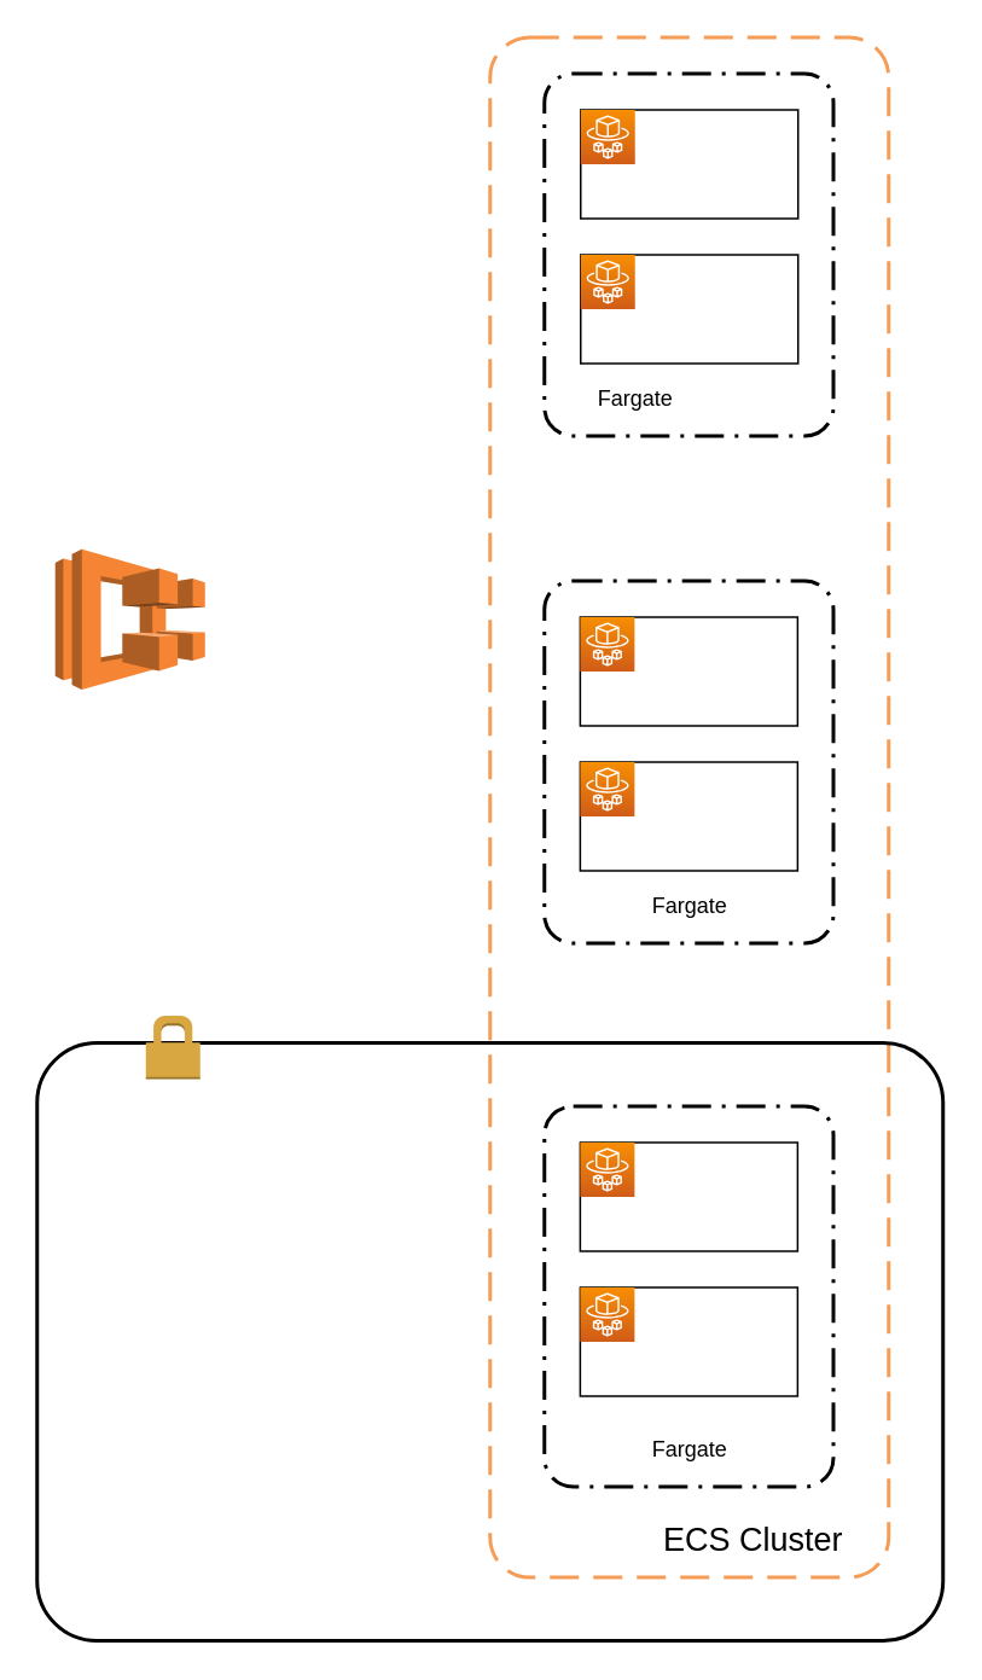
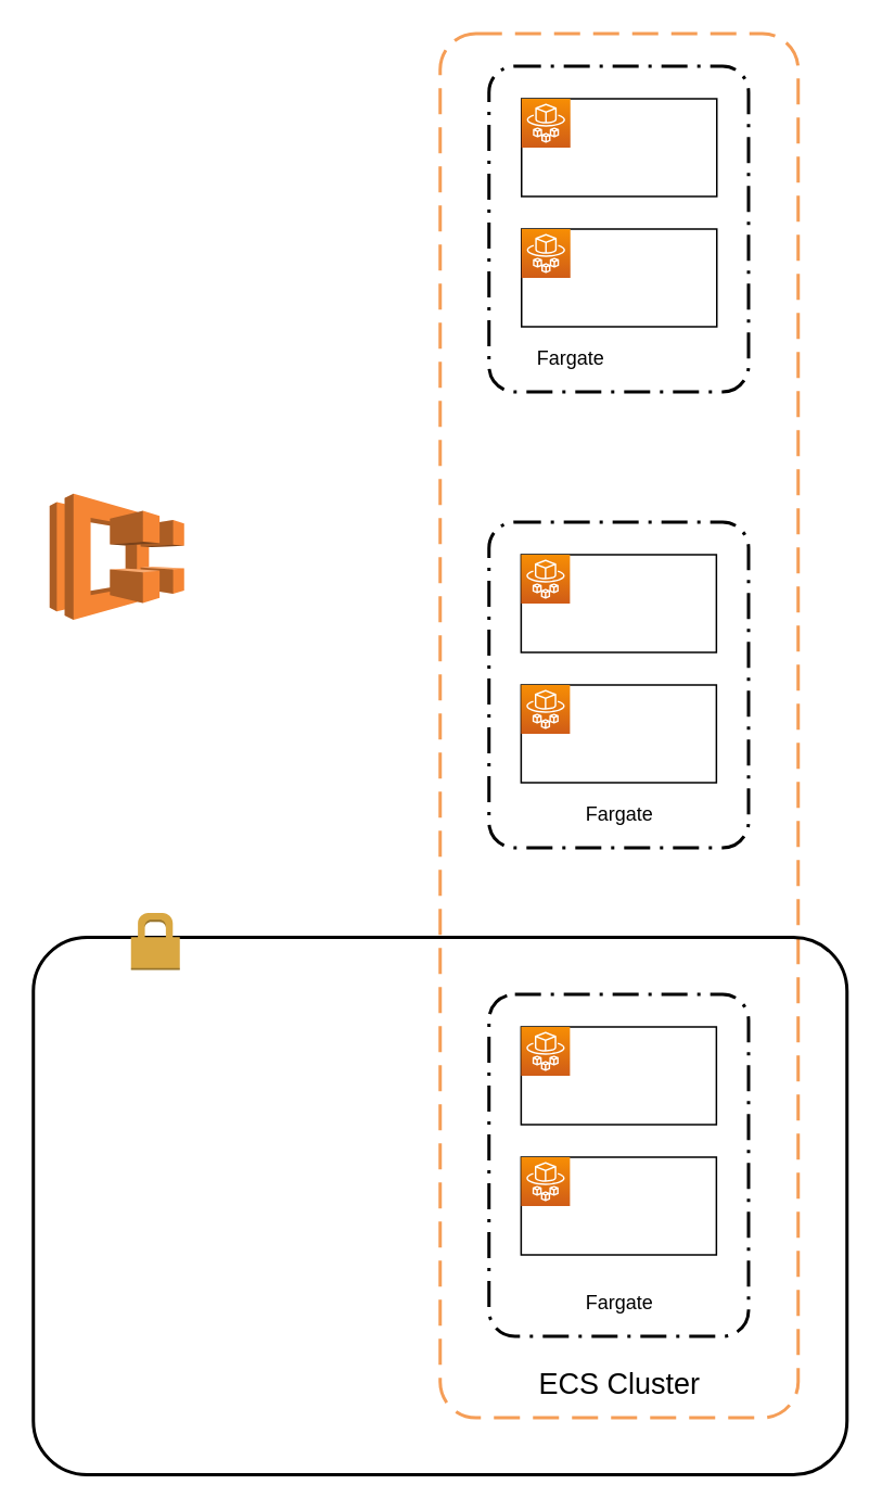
- <mxCell id="23" value="&lt;font style=&quot;font-size: 18px&quot;&gt;ECS Cluster&lt;br&gt;&lt;/font&gt;" style="text;html=1;align=center;verticalAlign=middle;resizable=0;points=[];autosize=1;strokeColor=none;fillColor=none;" parent="1" vertex="1"><mxGeometry x="359.75" y="840" width="110" height="20" as="geometry" /></mxCell>
+ <mxCell id="23" value="&lt;font style=&quot;font-size: 18px&quot;&gt;ECS Cluster&lt;br&gt;&lt;/font&gt;" style="text;html=1;align=center;verticalAlign=middle;resizable=0;points=[];autosize=1;strokeColor=none;fillColor=none;" parent="1" vertex="1"><mxGeometry x="324.75" y="840" width="110" height="20" as="geometry" /></mxCell>
